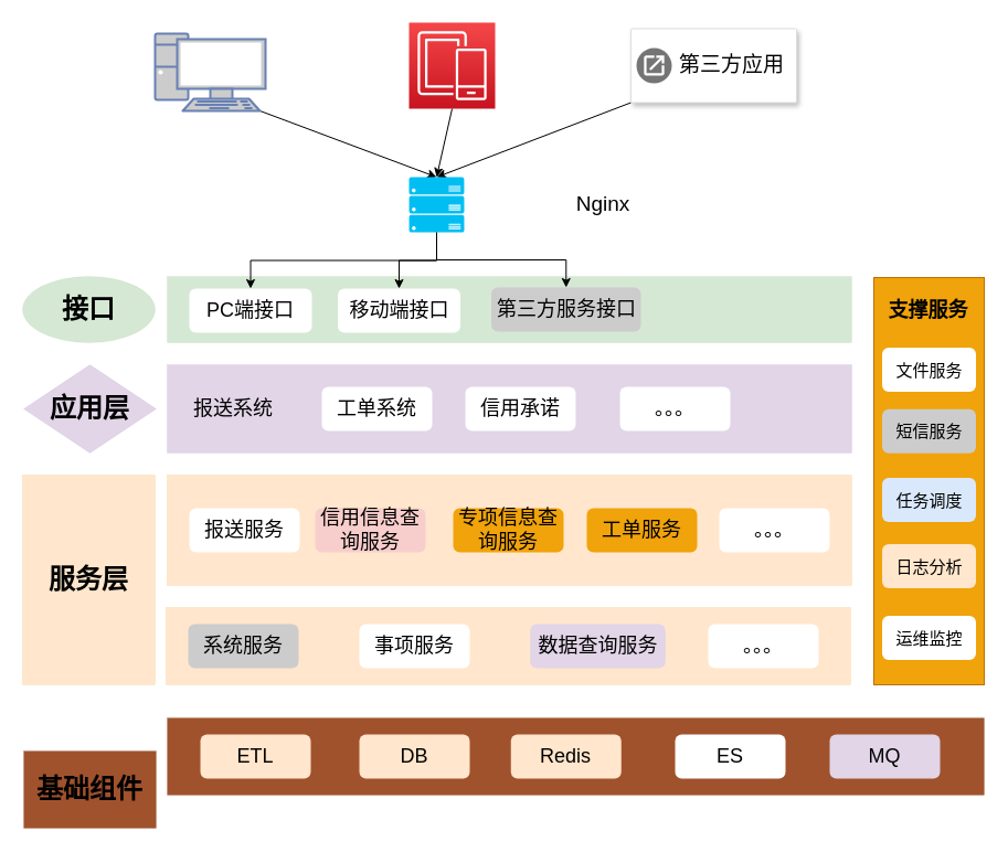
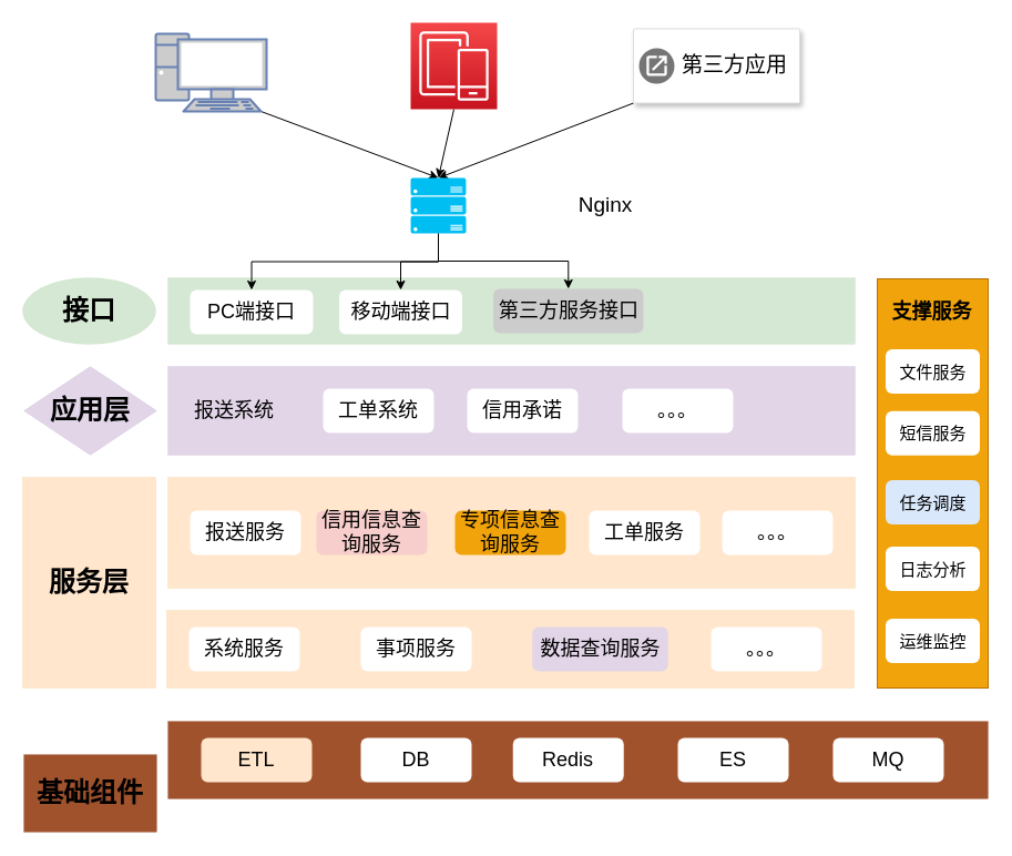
- <mxCell id="47" value="短信服务" style="rounded=1;fontSize=15;direction=west;whiteSpace=wrap;html=1;horizontal=0;verticalAlign=middle;flipH=0;flipV=0;rotation=90;strokeColor=none;fillColor=#cccccc;" vertex="1" parent="1"><mxGeometry x="821" y="347.75" width="40" height="85" as="geometry" /></mxCell>
+ <mxCell id="47" value="短信服务" style="rounded=1;fontSize=15;direction=west;whiteSpace=wrap;html=1;horizontal=0;verticalAlign=middle;flipH=0;flipV=0;rotation=90;strokeColor=none;" vertex="1" parent="1"><mxGeometry x="821" y="347.75" width="40" height="85" as="geometry" /></mxCell>
- <mxCell id="20" value="工单服务" style="rounded=1;fontSize=18;direction=west;whiteSpace=wrap;html=1;horizontal=0;verticalAlign=middle;flipH=0;flipV=0;rotation=90;strokeColor=none;fillColor=#f0a30a;" parent="1" vertex="1"><mxGeometry x="561" y="430" width="40" height="100" as="geometry" /></mxCell>
+ <mxCell id="20" value="工单服务" style="rounded=1;fontSize=18;direction=west;whiteSpace=wrap;html=1;horizontal=0;verticalAlign=middle;flipH=0;flipV=0;rotation=90;strokeColor=none;" parent="1" vertex="1"><mxGeometry x="561" y="430" width="40" height="100" as="geometry" /></mxCell>
- <mxCell id="49" value="日志分析" style="rounded=1;fontSize=15;direction=west;whiteSpace=wrap;html=1;horizontal=0;verticalAlign=middle;flipH=0;flipV=0;rotation=90;strokeColor=none;fillColor=#ffe6cc;" vertex="1" parent="1"><mxGeometry x="821" y="470" width="40" height="85" as="geometry" /></mxCell>
+ <mxCell id="49" value="日志分析" style="rounded=1;fontSize=15;direction=west;whiteSpace=wrap;html=1;horizontal=0;verticalAlign=middle;flipH=0;flipV=0;rotation=90;strokeColor=none;" vertex="1" parent="1"><mxGeometry x="821" y="470" width="40" height="85" as="geometry" /></mxCell>
- <mxCell id="11" value="系统服务" style="rounded=1;fontSize=18;direction=west;whiteSpace=wrap;html=1;horizontal=0;verticalAlign=middle;flipH=0;flipV=0;rotation=90;strokeColor=none;fillColor=#cccccc;" parent="1" vertex="1"><mxGeometry x="200" y="535" width="40" height="100" as="geometry" /></mxCell>
+ <mxCell id="11" value="系统服务" style="rounded=1;fontSize=18;direction=west;whiteSpace=wrap;html=1;horizontal=0;verticalAlign=middle;flipH=0;flipV=0;rotation=90;strokeColor=none;" parent="1" vertex="1"><mxGeometry x="200" y="535" width="40" height="100" as="geometry" /></mxCell>
- <mxCell id="5" value="DB" style="rounded=1;fontSize=18;direction=west;whiteSpace=wrap;html=1;horizontal=0;verticalAlign=middle;flipH=0;flipV=0;rotation=90;strokeColor=none;fillColor=#ffe6cc;" parent="1" vertex="1"><mxGeometry x="355" y="635" width="40" height="100" as="geometry" /></mxCell>
+ <mxCell id="5" value="DB" style="rounded=1;fontSize=18;direction=west;whiteSpace=wrap;html=1;horizontal=0;verticalAlign=middle;flipH=0;flipV=0;rotation=90;strokeColor=none;" parent="1" vertex="1"><mxGeometry x="355" y="635" width="40" height="100" as="geometry" /></mxCell>
- <mxCell id="6" value="Redis" style="rounded=1;fontSize=18;direction=west;whiteSpace=wrap;html=1;horizontal=0;verticalAlign=middle;flipH=0;flipV=0;rotation=90;strokeColor=none;fillColor=#ffe6cc;" parent="1" vertex="1"><mxGeometry x="492.25" y="635" width="40" height="100" as="geometry" /></mxCell>
+ <mxCell id="6" value="Redis" style="rounded=1;fontSize=18;direction=west;whiteSpace=wrap;html=1;horizontal=0;verticalAlign=middle;flipH=0;flipV=0;rotation=90;strokeColor=none;" parent="1" vertex="1"><mxGeometry x="492.25" y="635" width="40" height="100" as="geometry" /></mxCell>
- <mxCell id="8" value="MQ" style="rounded=1;fontSize=18;direction=west;whiteSpace=wrap;html=1;horizontal=0;verticalAlign=middle;flipH=0;flipV=0;rotation=90;strokeColor=none;fillColor=#e1d5e7;" parent="1" vertex="1"><mxGeometry x="781" y="635" width="40" height="100" as="geometry" /></mxCell>
+ <mxCell id="8" value="MQ" style="rounded=1;fontSize=18;direction=west;whiteSpace=wrap;html=1;horizontal=0;verticalAlign=middle;flipH=0;flipV=0;rotation=90;strokeColor=none;" parent="1" vertex="1"><mxGeometry x="781" y="635" width="40" height="100" as="geometry" /></mxCell>
